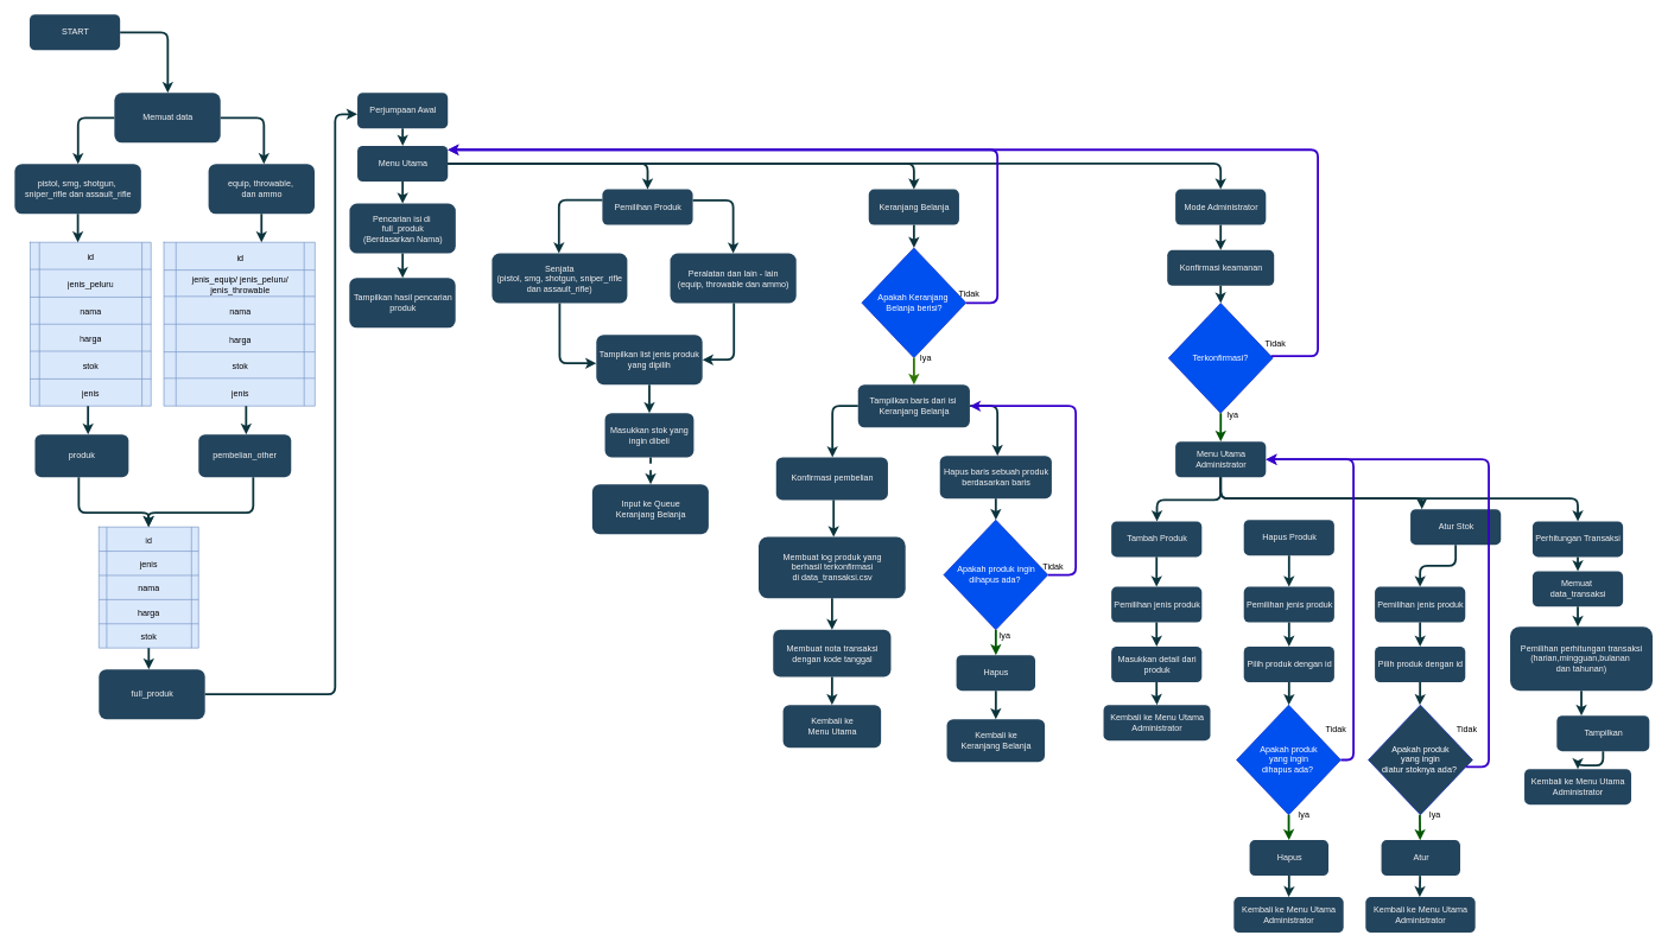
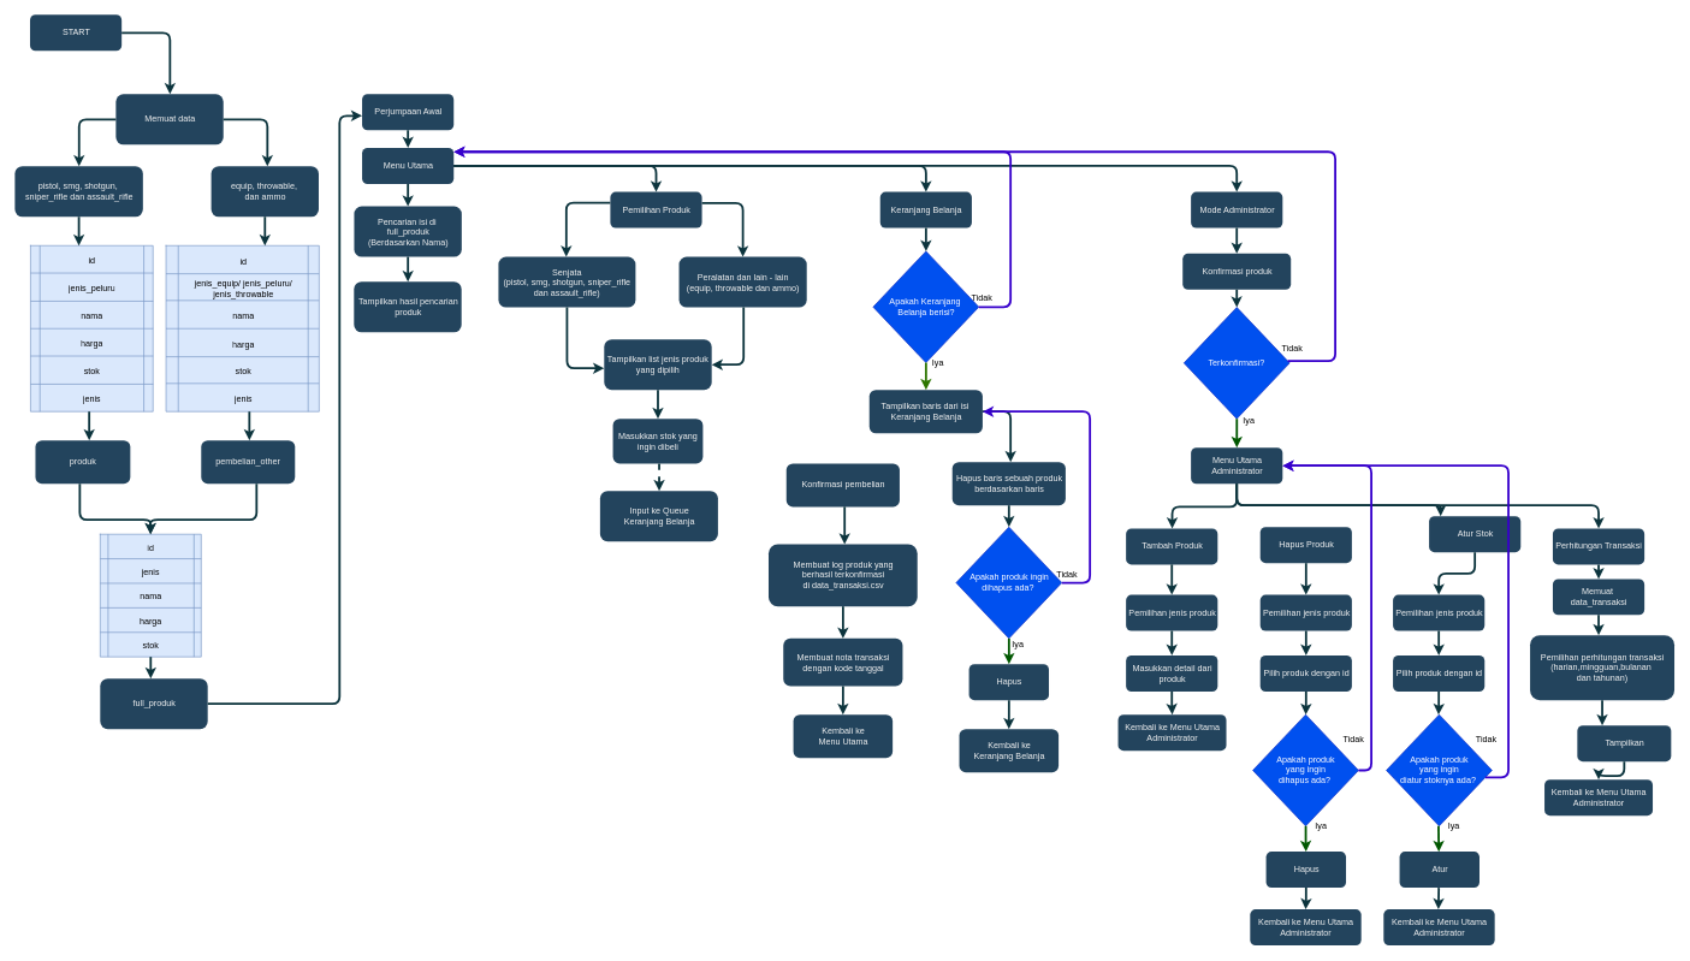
- <mxCell id="133" value="&lt;font color=&quot;#f2f2f2&quot;&gt;Konfirmasi keamanan&lt;/font&gt;" style="rounded=1;fillColor=#23445D;strokeColor=none;strokeWidth=2;fontFamily=Helvetica;html=1;gradientColor=none;" parent="1" vertex="1"><mxGeometry x="1638.5" y="351" width="150" height="50" as="geometry" /></mxCell>
+ <mxCell id="133" value="&lt;font color=&quot;#f2f2f2&quot;&gt;Konfirmasi produk&lt;/font&gt;" style="rounded=1;fillColor=#23445D;strokeColor=none;strokeWidth=2;fontFamily=Helvetica;html=1;gradientColor=none;" parent="1" vertex="1"><mxGeometry x="1638.5" y="351" width="150" height="50" as="geometry" /></mxCell>
- <mxCell id="117" style="edgeStyle=orthogonalEdgeStyle;rounded=1;jumpStyle=none;html=1;labelBackgroundColor=#ffffff;startArrow=none;startFill=0;endArrow=classic;jettySize=auto;orthogonalLoop=1;strokeColor=#0C343D;strokeWidth=3;fontFamily=Helvetica;fontSize=11;fontColor=#000000;" parent="1" source="110" target="115" edge="1"><mxGeometry relative="1" as="geometry"><Array as="points"><mxPoint x="1168.25" y="570" /></Array><mxPoint x="1293.25" y="512" as="sourcePoint" /><mxPoint x="1293.25" y="550" as="targetPoint" /></mxGeometry></mxCell>
- <mxCell id="182" value="Apakah produk&lt;div&gt;yang ingin&lt;div&gt;diatur stoknya ada?&amp;nbsp;&lt;/div&gt;&lt;/div&gt;" style="rhombus;whiteSpace=wrap;html=1;fillColor=#23445d;fontColor=#ffffff;strokeColor=#001DBC;" vertex="1" parent="1"><mxGeometry x="1920.75" y="990" width="146.5" height="154.5" as="geometry" /></mxCell>
+ <mxCell id="182" value="Apakah produk&lt;div&gt;yang ingin&lt;div&gt;diatur stoknya ada?&amp;nbsp;&lt;/div&gt;&lt;/div&gt;" style="rhombus;whiteSpace=wrap;html=1;fillColor=#0050ef;fontColor=#ffffff;strokeColor=#001DBC;" vertex="1" parent="1"><mxGeometry x="1920.75" y="990" width="146.5" height="154.5" as="geometry" /></mxCell>
